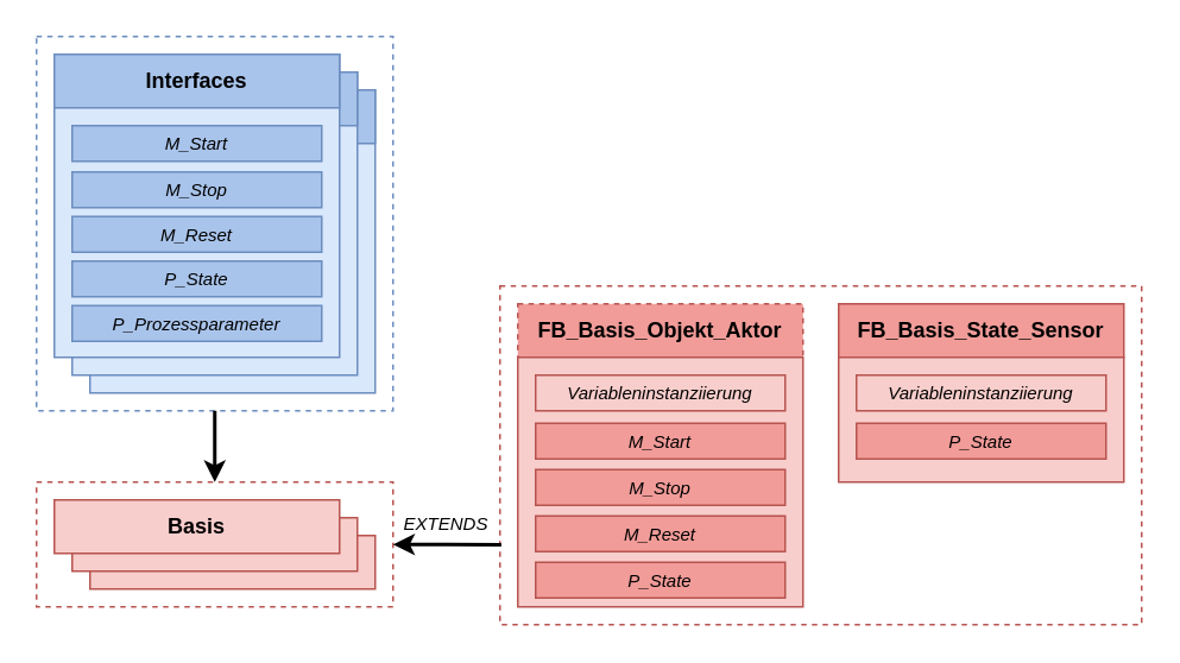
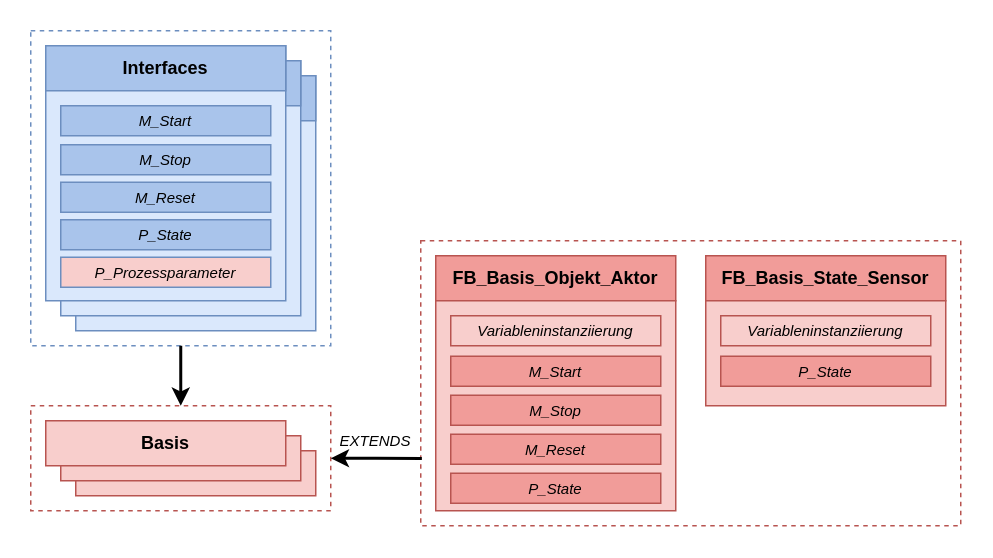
- <mxCell id="19" value="P_Prozessparameter" style="rounded=0;whiteSpace=wrap;html=1;fillColor=#A9C4EB;strokeColor=#6c8ebf;fontSize=10;fontStyle=2" parent="9" vertex="1"><mxGeometry x="10" y="141" width="140" height="20" as="geometry" /></mxCell>
+ <mxCell id="19" value="P_Prozessparameter" style="rounded=0;whiteSpace=wrap;html=1;fillColor=#f8cecc;strokeColor=#6c8ebf;fontSize=10;fontStyle=2;" parent="9" vertex="1"><mxGeometry x="10" y="141" width="140" height="20" as="geometry" /></mxCell>
- <mxCell id="22" value="&lt;b&gt;FB_Basis_Objekt_Aktor&lt;/b&gt;" style="rounded=0;whiteSpace=wrap;html=1;fillColor=#F19C99;strokeColor=#b85450;dashed=1;" parent="1" vertex="1"><mxGeometry x="290" y="170" width="160" height="30" as="geometry" /></mxCell>
+ <mxCell id="22" value="&lt;b&gt;FB_Basis_Objekt_Aktor&lt;/b&gt;" style="rounded=0;whiteSpace=wrap;html=1;fillColor=#F19C99;strokeColor=#b85450;" parent="1" vertex="1"><mxGeometry x="290" y="170" width="160" height="30" as="geometry" /></mxCell>
